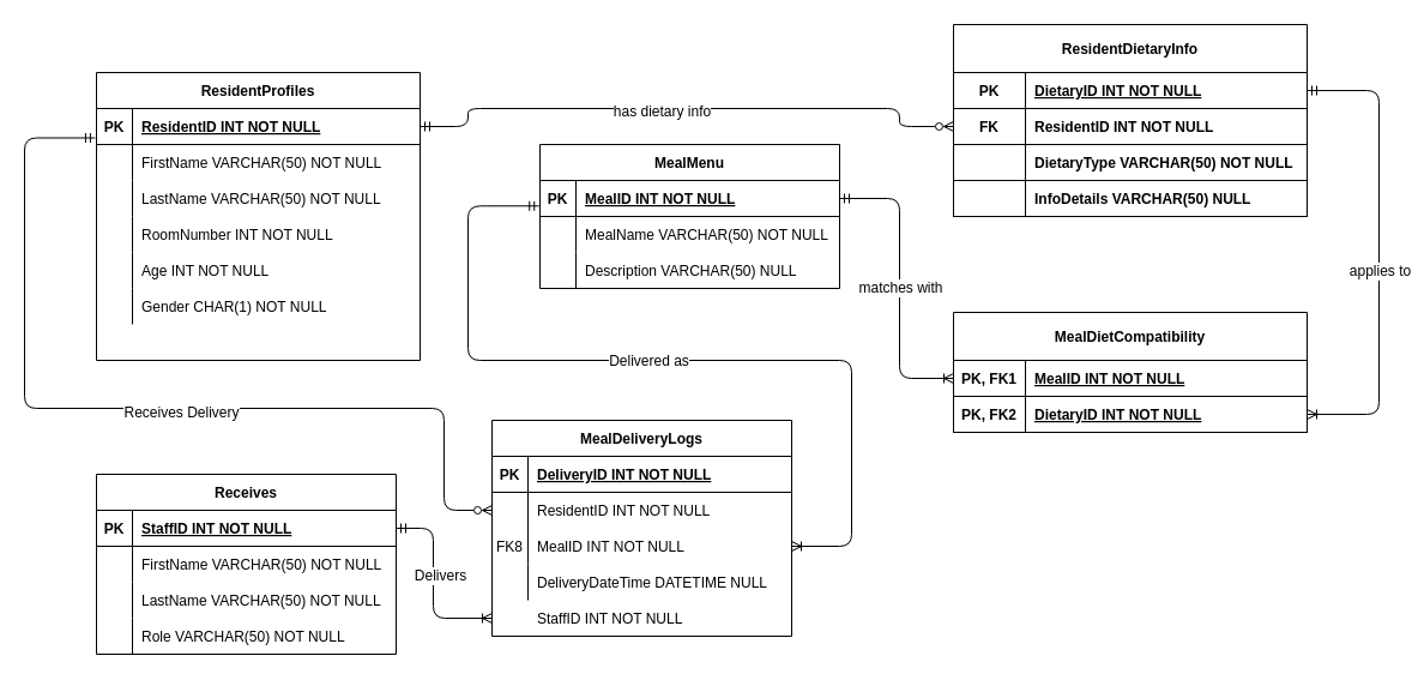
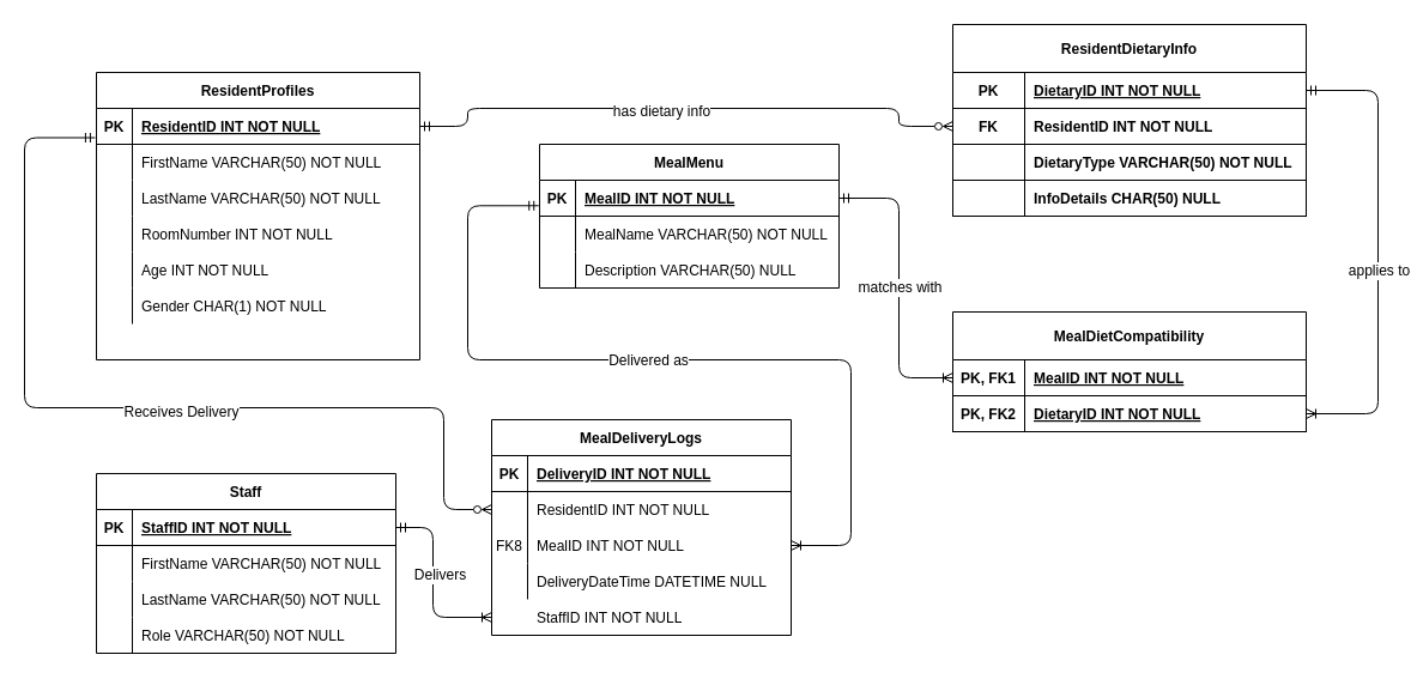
- <mxCell id="72" value="InfoDetails VARCHAR(50) NULL" style="shape=partialRectangle;overflow=hidden;connectable=0;fillColor=none;top=0;left=0;bottom=0;right=0;align=left;spacingLeft=6;fontStyle=1;" vertex="1" parent="70"><mxGeometry x="60" width="235" height="30" as="geometry"><mxRectangle width="235" height="30" as="alternateBounds" /></mxGeometry></mxCell>
+ <mxCell id="72" value="InfoDetails CHAR(50) NULL" style="shape=partialRectangle;overflow=hidden;connectable=0;fillColor=none;top=0;left=0;bottom=0;right=0;align=left;spacingLeft=6;fontStyle=1;" vertex="1" parent="70"><mxGeometry x="60" width="235" height="30" as="geometry"><mxRectangle width="235" height="30" as="alternateBounds" /></mxGeometry></mxCell>
- <mxCell id="47" value="Receives" style="shape=table;startSize=30;container=1;collapsible=1;childLayout=tableLayout;fixedRows=1;rowLines=0;fontStyle=1;align=center;resizeLast=1;" parent="1" vertex="1"><mxGeometry x="80" y="395" width="250" height="150" as="geometry" /></mxCell>
+ <mxCell id="47" value="Staff" style="shape=table;startSize=30;container=1;collapsible=1;childLayout=tableLayout;fixedRows=1;rowLines=0;fontStyle=1;align=center;resizeLast=1;" parent="1" vertex="1"><mxGeometry x="80" y="395" width="250" height="150" as="geometry" /></mxCell>
